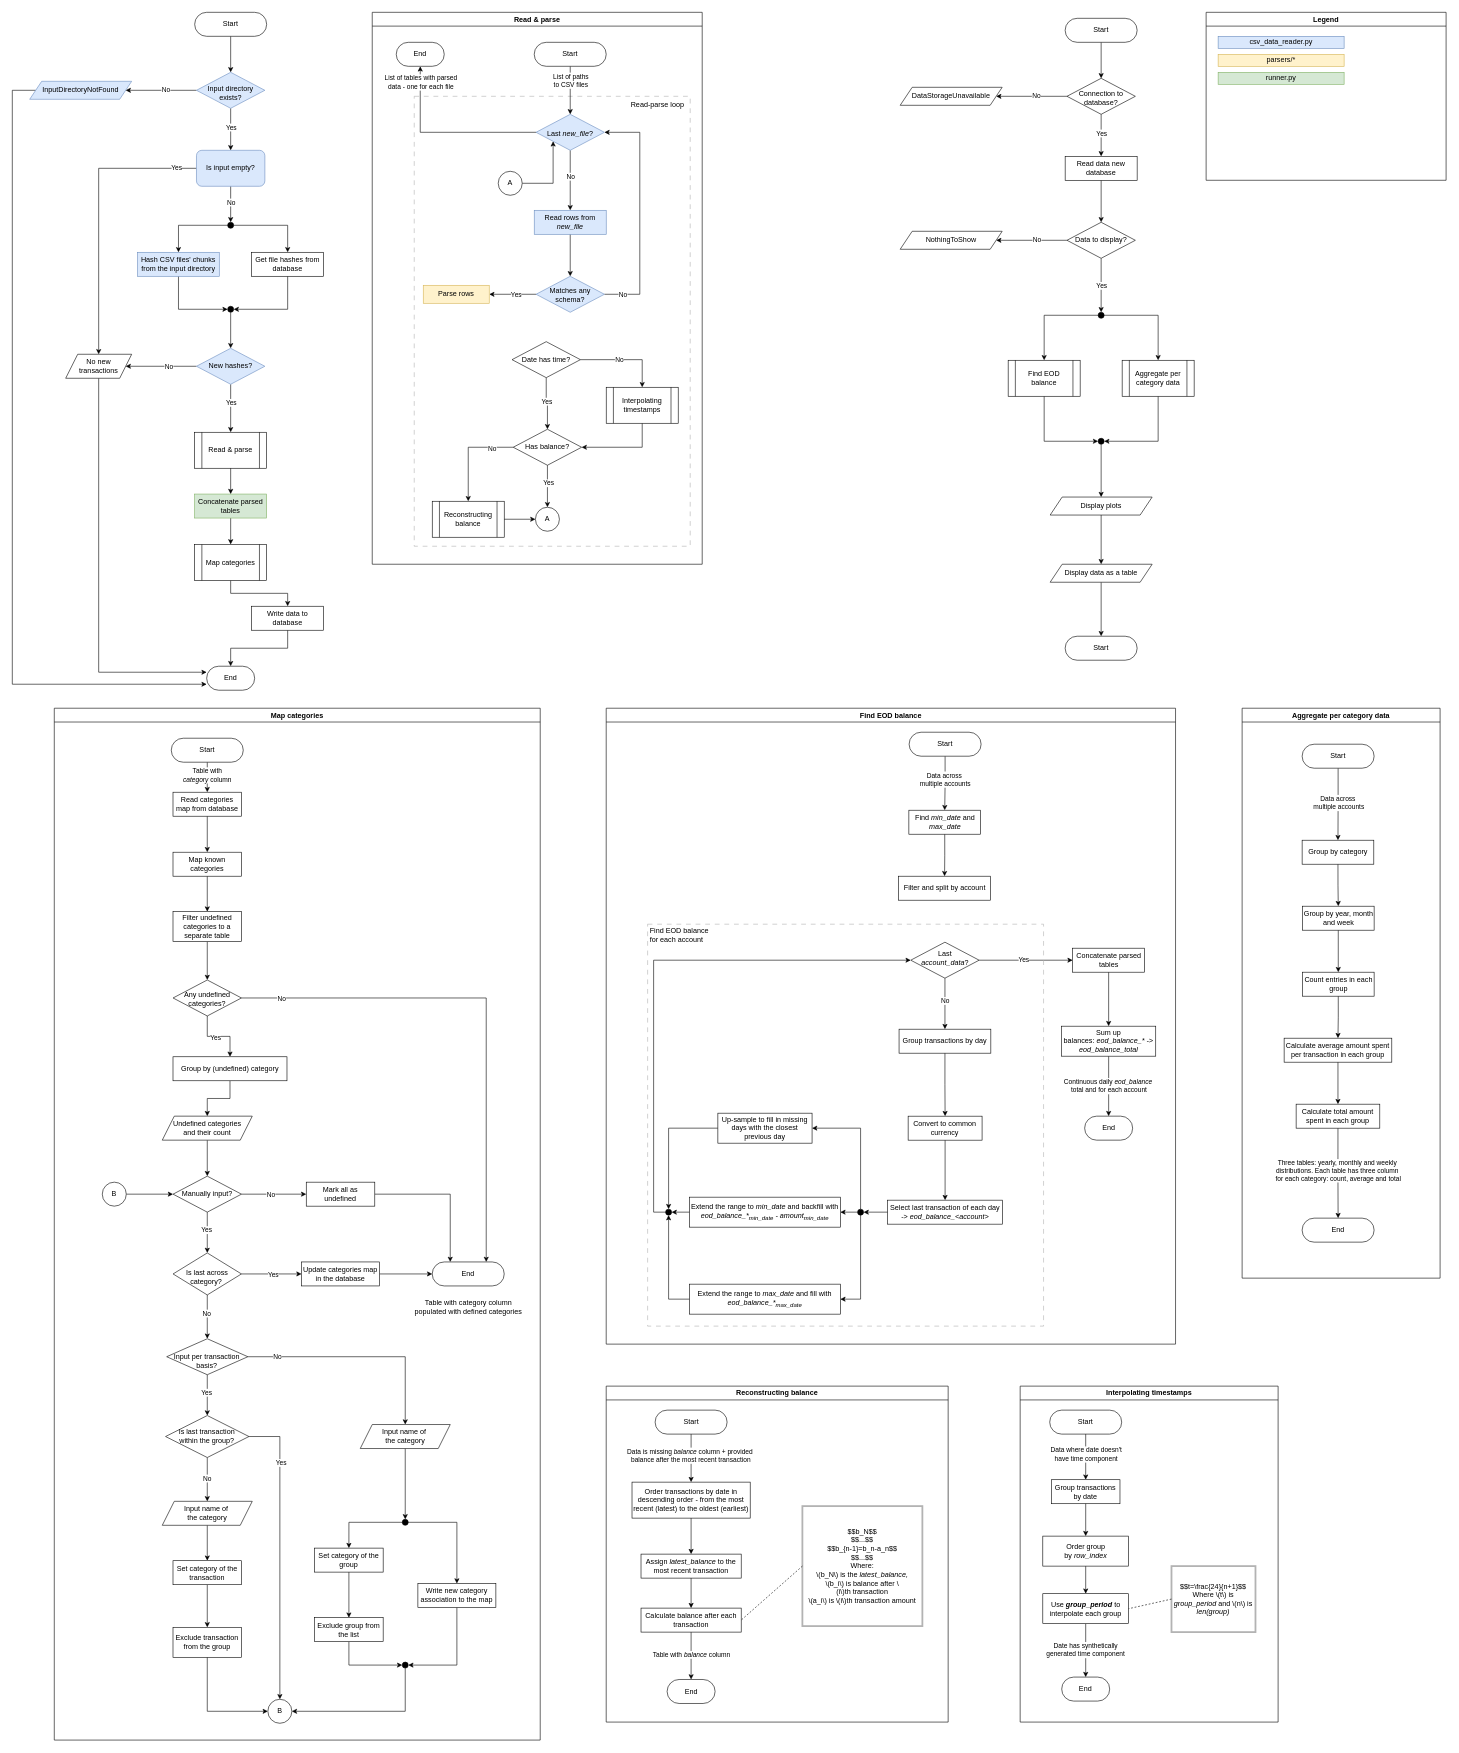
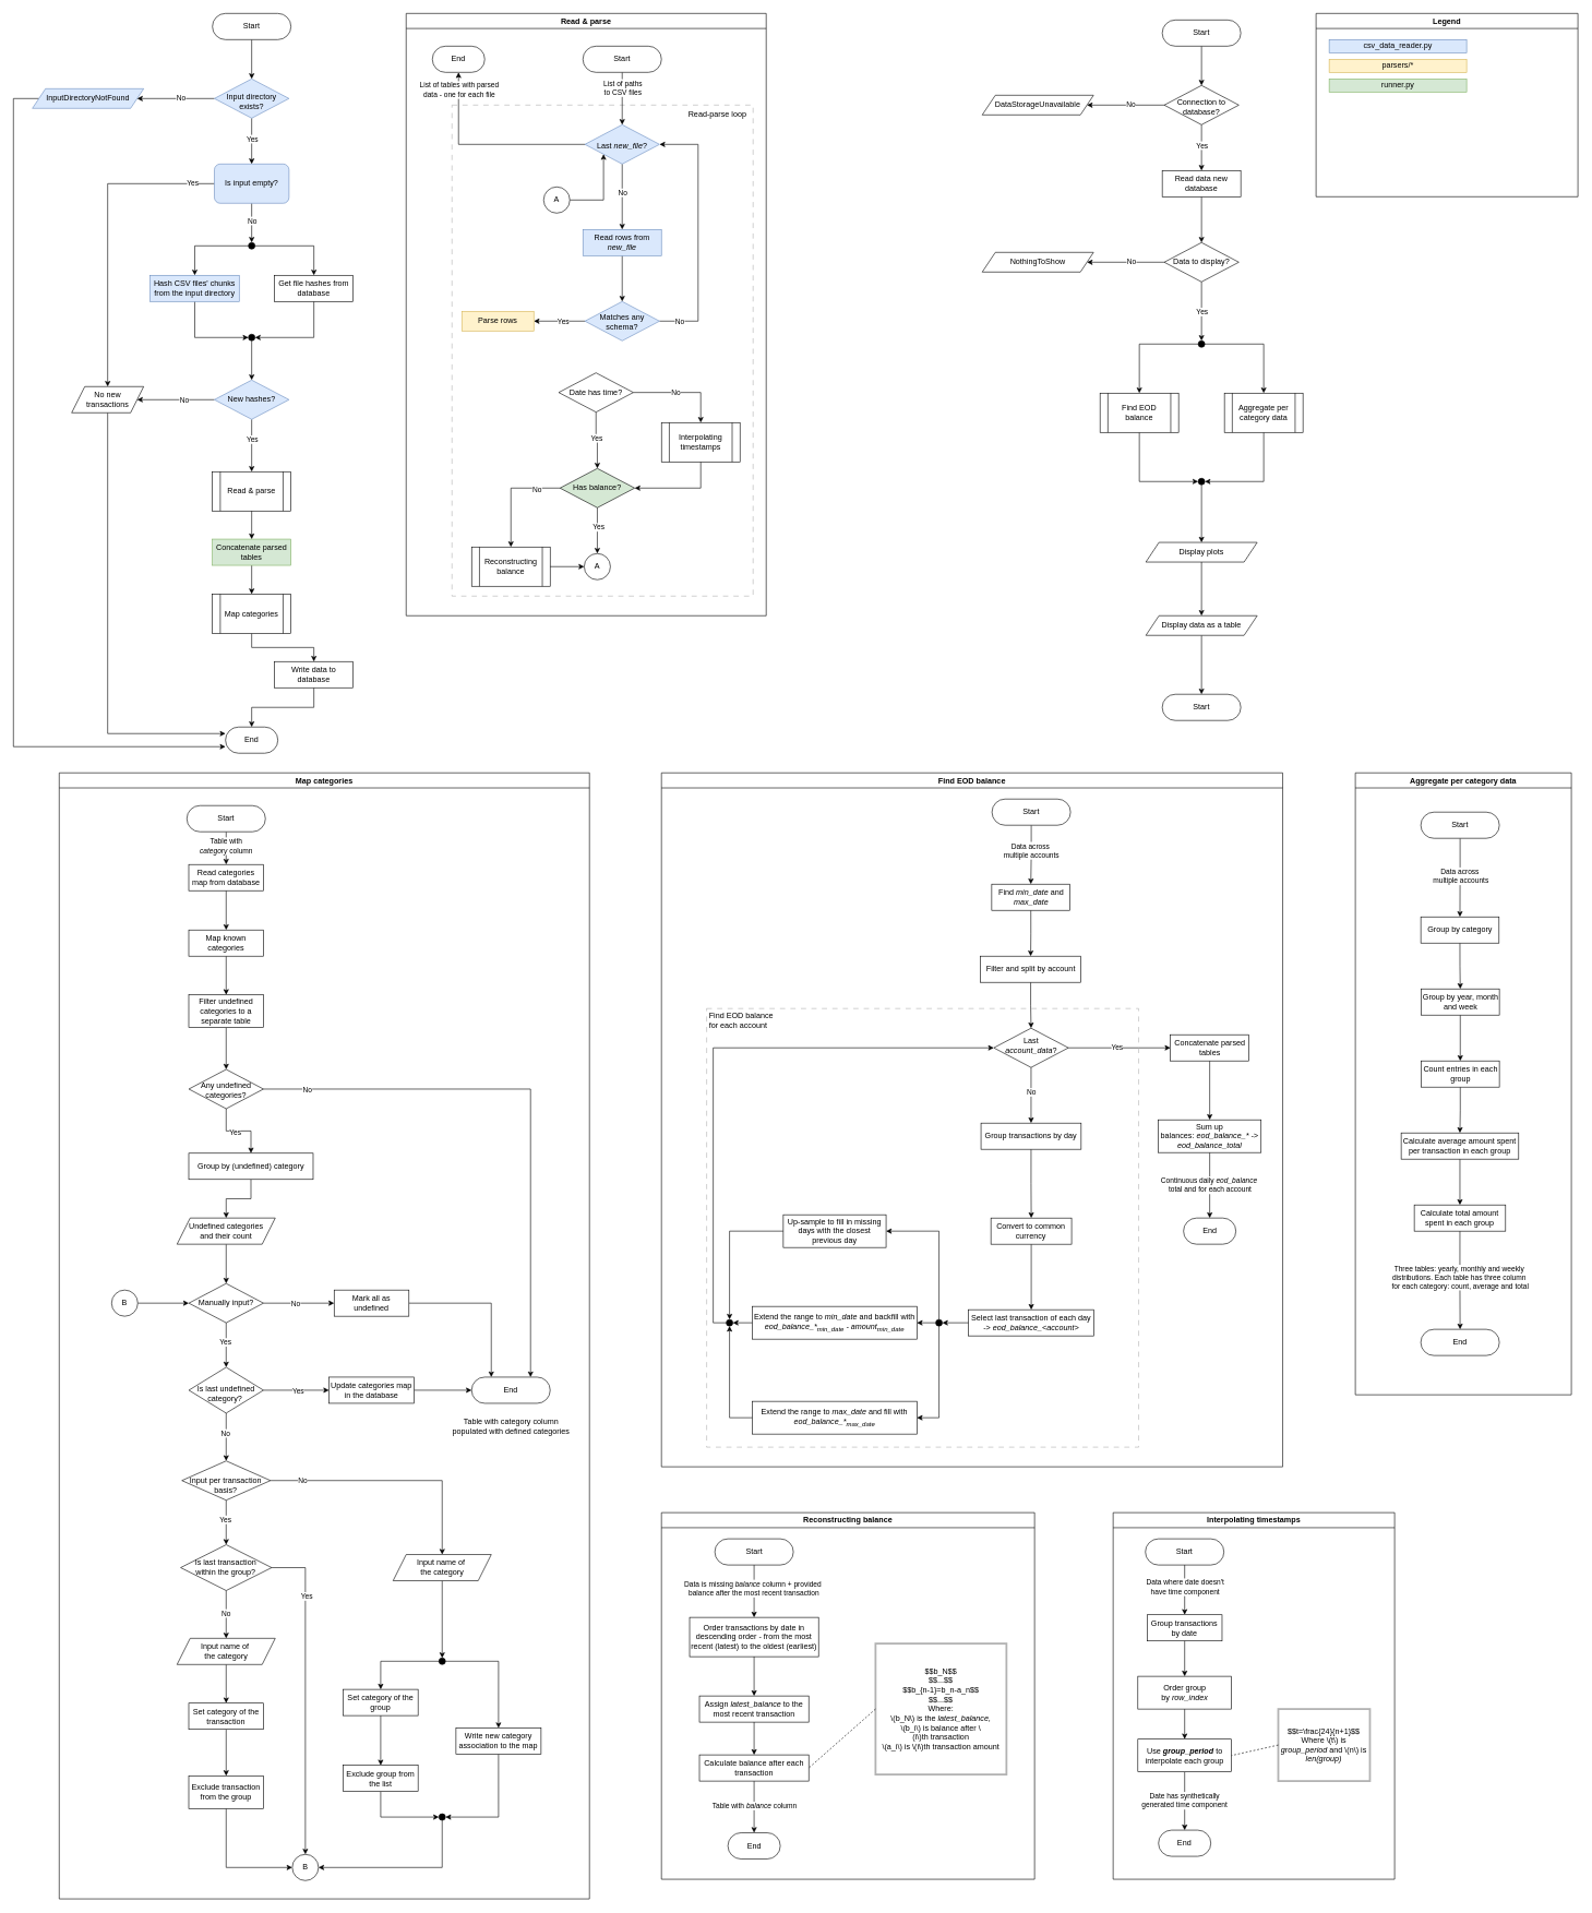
- <mxCell id="81" value="&lt;p style=&quot;line-height: 120%; padding-top: 0px; margin-bottom: 12px;&quot;&gt;Has balance?&lt;/p&gt;" style="rhombus;whiteSpace=wrap;html=1;textShadow=0;spacingBottom=0;" parent="55" vertex="1"><mxGeometry x="235" y="695" width="114" height="60" as="geometry" /></mxCell>
+ <mxCell id="81" value="&lt;p style=&quot;line-height: 120%; padding-top: 0px; margin-bottom: 12px;&quot;&gt;Has balance?&lt;/p&gt;" style="rhombus;whiteSpace=wrap;html=1;textShadow=0;spacingBottom=0;fillColor=#d5e8d4;" parent="55" vertex="1"><mxGeometry x="235" y="695" width="114" height="60" as="geometry" /></mxCell>
+ <mxCell id="126" style="edgeStyle=orthogonalEdgeStyle;rounded=0;orthogonalLoop=1;jettySize=auto;html=1;exitX=0.5;exitY=1;exitDx=0;exitDy=0;entryX=0.5;entryY=0;entryDx=0;entryDy=0;" parent="119" source="145" target="146" edge="1"><mxGeometry relative="1" as="geometry" /></mxCell>
- <mxCell id="191" value="&lt;p style=&quot;line-height: 120%; padding-top: 0px; margin-bottom: 12px;&quot;&gt;Is last across category?&amp;nbsp;&lt;/p&gt;" style="rhombus;whiteSpace=wrap;html=1;textShadow=0;spacingBottom=-1;spacingTop=8;" parent="161" vertex="1"><mxGeometry x="197.995" y="908" width="114" height="70" as="geometry" /></mxCell>
+ <mxCell id="191" value="&lt;p style=&quot;line-height: 120%; padding-top: 0px; margin-bottom: 12px;&quot;&gt;Is last undefined category?&amp;nbsp;&lt;/p&gt;" style="rhombus;whiteSpace=wrap;html=1;textShadow=0;spacingBottom=-1;spacingTop=8;" parent="161" vertex="1"><mxGeometry x="197.995" y="908" width="114" height="70" as="geometry" /></mxCell>
